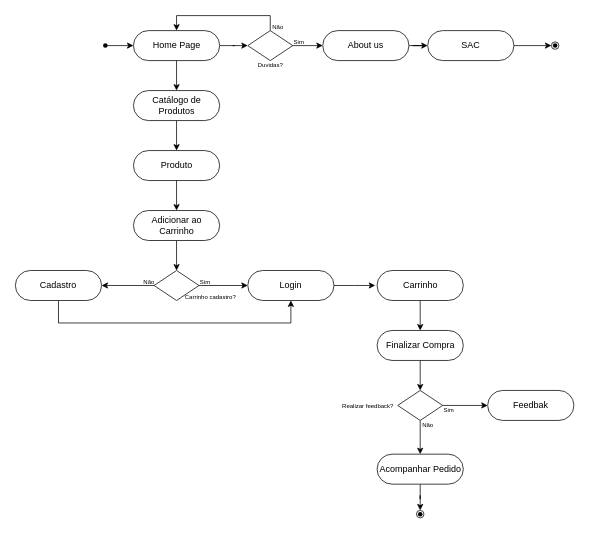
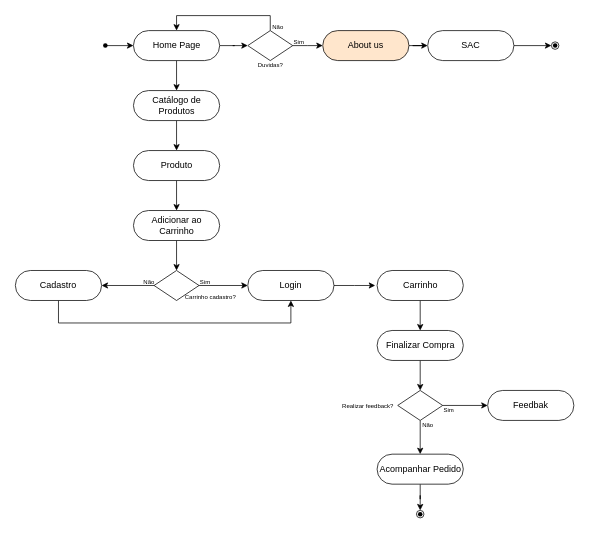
- <mxCell id="35" value="About us" style="rounded=1;whiteSpace=wrap;html=1;arcSize=50;" vertex="1" parent="1"><mxGeometry x="430" y="40" width="115" height="40" as="geometry" /></mxCell>
+ <mxCell id="35" value="About us" style="rounded=1;whiteSpace=wrap;html=1;arcSize=50;fillColor=#ffe6cc;" vertex="1" parent="1"><mxGeometry x="430" y="40" width="115" height="40" as="geometry" /></mxCell>
